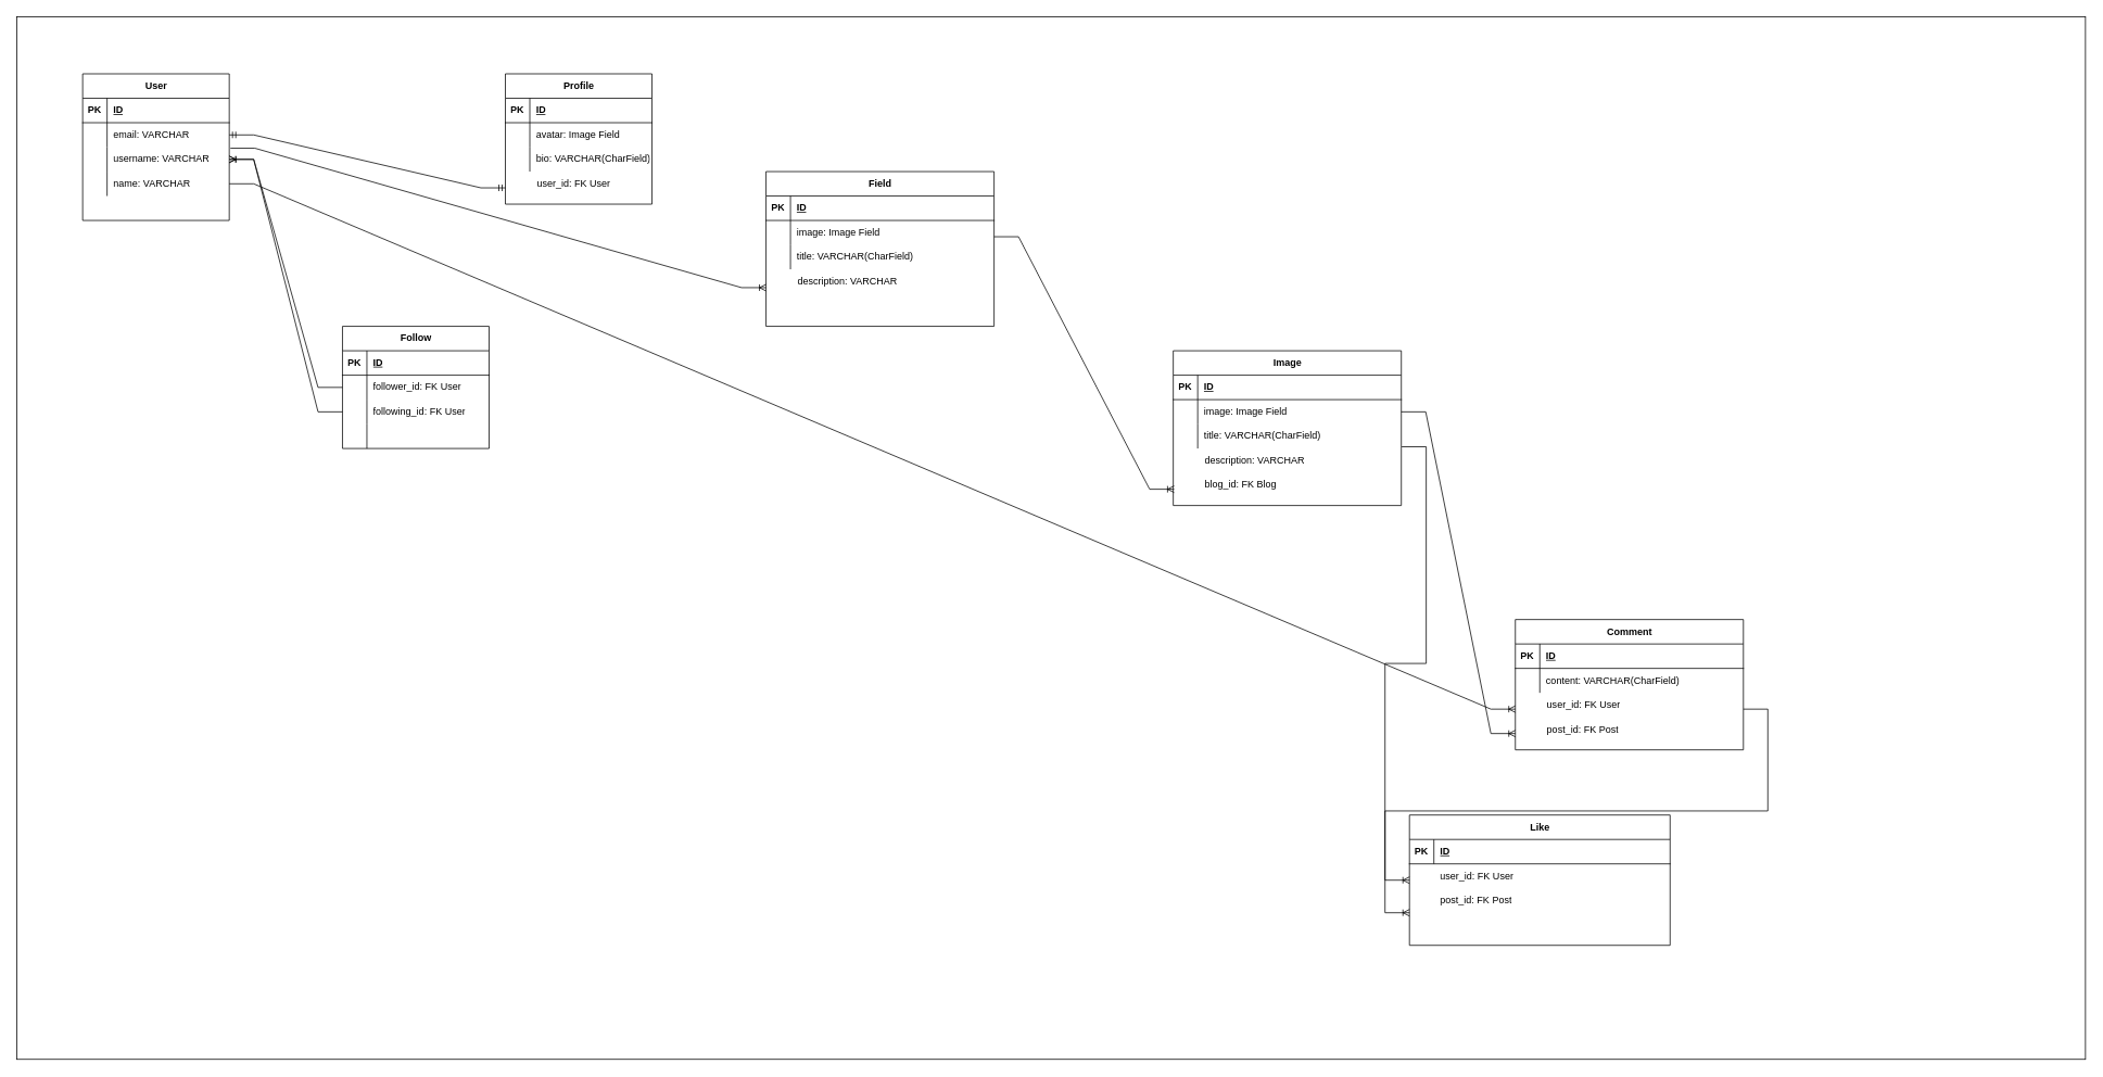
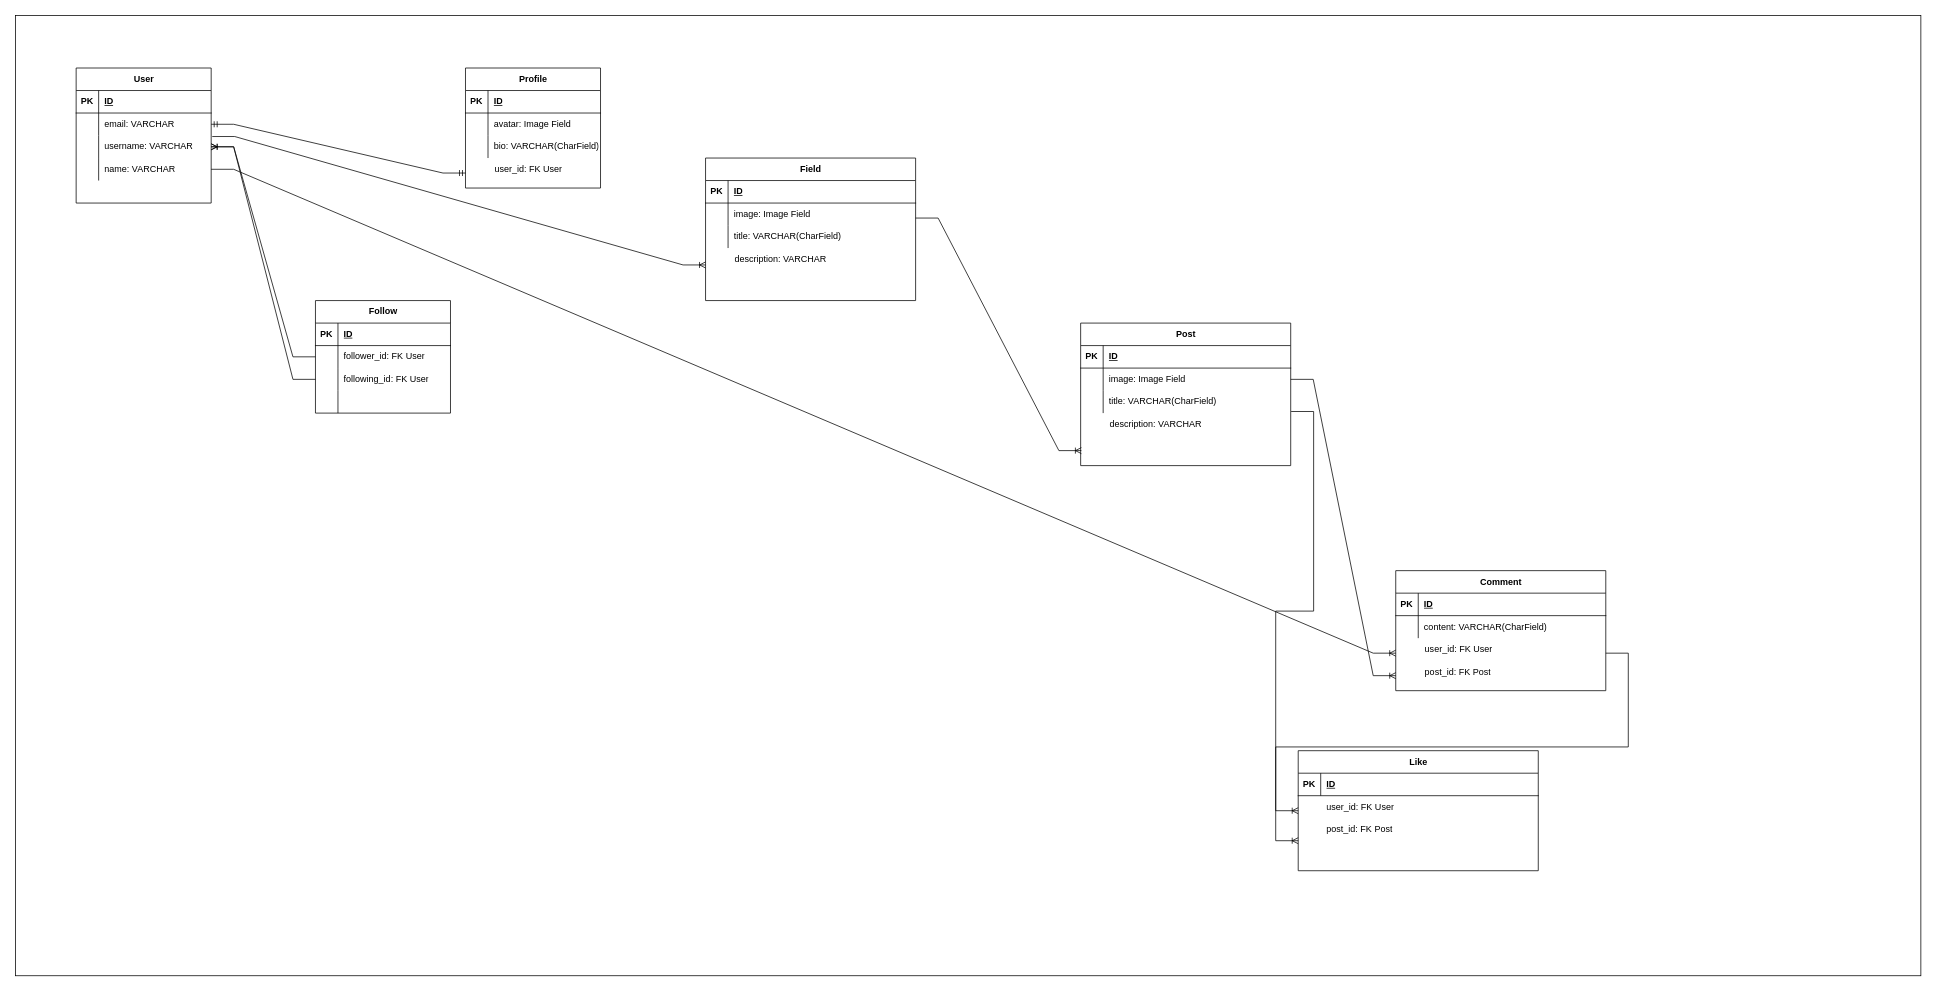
- <mxCell id="55" value="Image" style="shape=table;startSize=30;container=1;collapsible=1;childLayout=tableLayout;fixedRows=1;rowLines=0;fontStyle=1;align=center;resizeLast=1;html=1;" vertex="1" parent="1"><mxGeometry x="1440" y="430" width="280" height="190" as="geometry" /></mxCell>
+ <mxCell id="55" value="Post" style="shape=table;startSize=30;container=1;collapsible=1;childLayout=tableLayout;fixedRows=1;rowLines=0;fontStyle=1;align=center;resizeLast=1;html=1;" vertex="1" parent="1"><mxGeometry x="1440" y="430" width="280" height="190" as="geometry" /></mxCell>
- <mxCell id="66" value="blog_id: FK Blog" style="shape=partialRectangle;connectable=0;fillColor=none;top=0;left=0;bottom=0;right=0;align=left;spacingLeft=6;overflow=hidden;whiteSpace=wrap;html=1;" vertex="1" parent="1"><mxGeometry x="1471" y="580" width="150" height="30" as="geometry"><mxRectangle width="150" height="30" as="alternateBounds" /></mxGeometry></mxCell>
